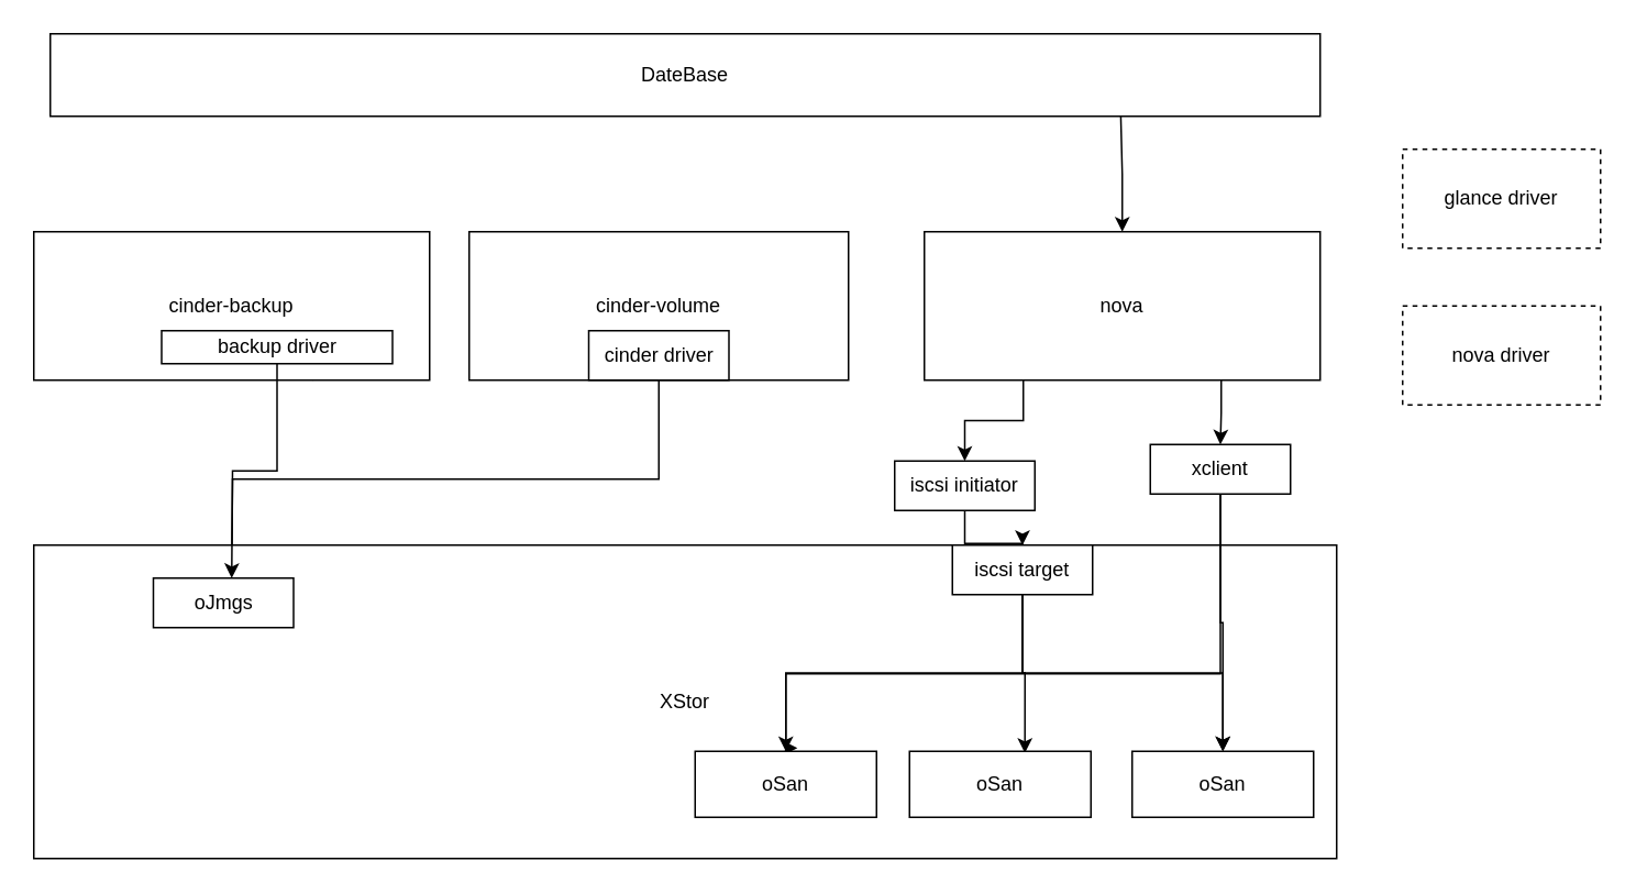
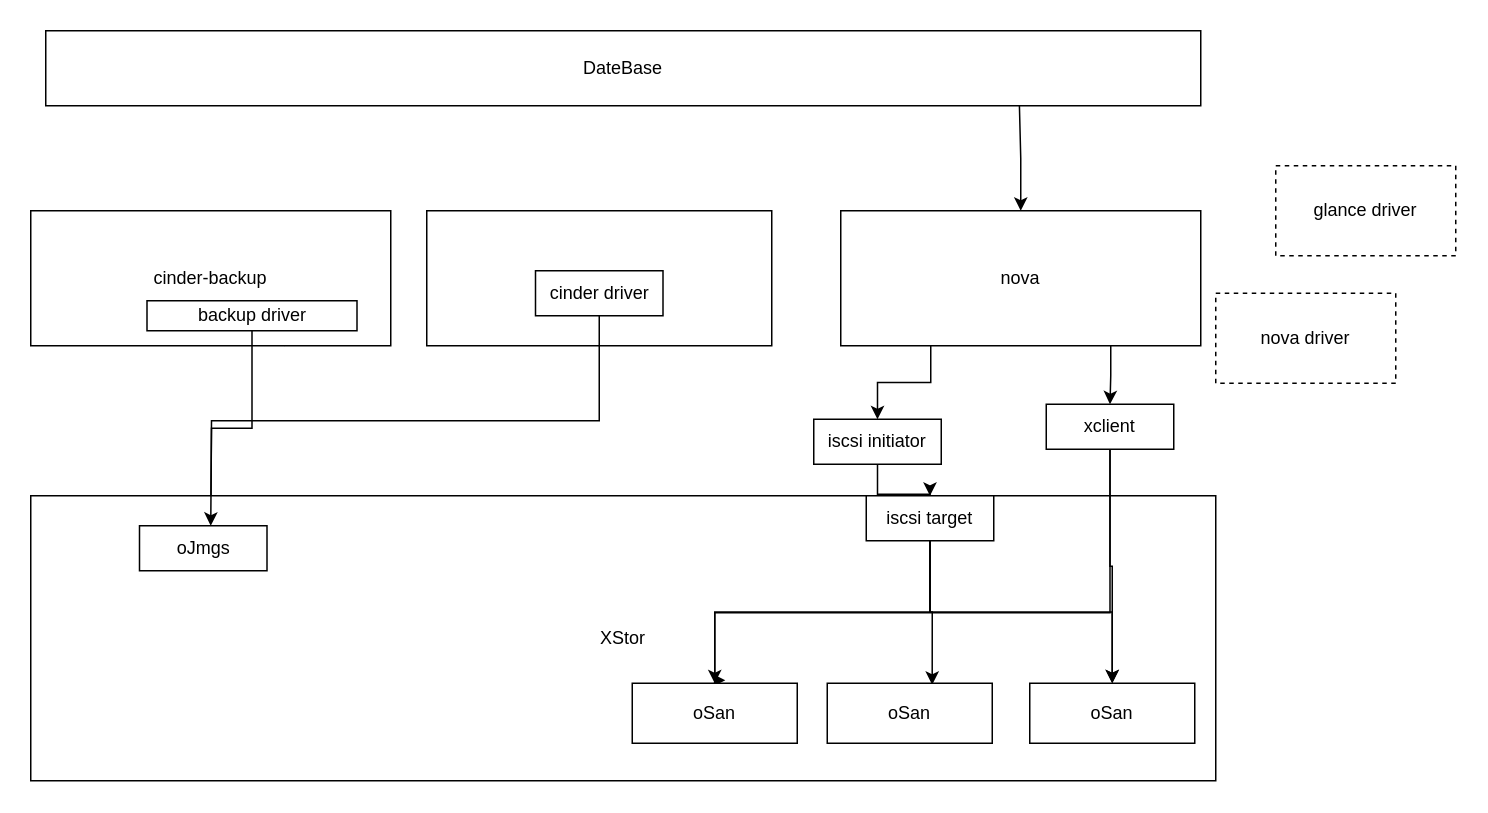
- <mxCell id="28" value="glance driver" style="rounded=0;whiteSpace=wrap;html=1;dashed=1;" vertex="1" parent="1"><mxGeometry x="850" y="90" width="120" height="60" as="geometry" /></mxCell>
+ <mxCell id="28" value="glance driver" style="rounded=0;whiteSpace=wrap;html=1;dashed=1;" vertex="1" parent="1"><mxGeometry x="850" y="110" width="120" height="60" as="geometry" /></mxCell>
- <mxCell id="4" value="cinder driver" style="whiteSpace=wrap;html=1;rounded=0;" vertex="1" parent="1"><mxGeometry x="356.5" y="200" width="85" height="30" as="geometry" /></mxCell>
+ <mxCell id="4" value="cinder driver" style="whiteSpace=wrap;html=1;rounded=0;" vertex="1" parent="1"><mxGeometry x="356.5" y="180" width="85" height="30" as="geometry" /></mxCell>
- <mxCell id="29" value="nova driver" style="rounded=0;whiteSpace=wrap;html=1;dashed=1;" vertex="1" parent="1"><mxGeometry x="850" y="185" width="120" height="60" as="geometry" /></mxCell>
+ <mxCell id="29" value="nova driver" style="rounded=0;whiteSpace=wrap;html=1;dashed=1;" vertex="1" parent="1"><mxGeometry x="810" y="195" width="120" height="60" as="geometry" /></mxCell>
